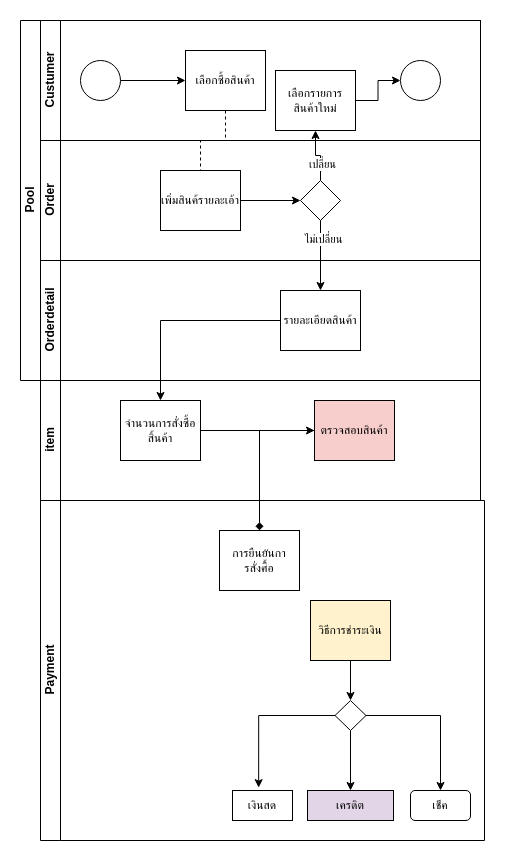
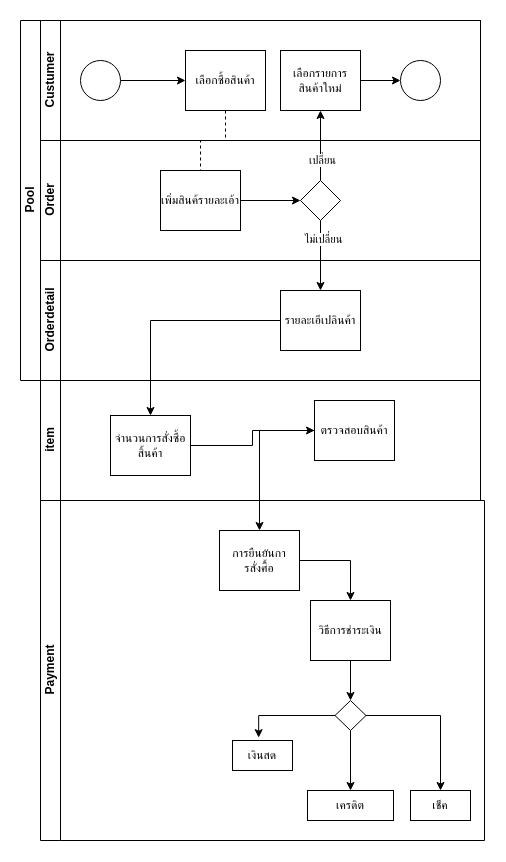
- <mxCell id="13" value="เลือกรายการสินค้าใหม่" style="rounded=0;whiteSpace=wrap;html=1;fontFamily=Helvetica;fontSize=12;fontColor=#000000;align=center;" parent="8" vertex="1"><mxGeometry x="235" y="50" width="80" height="60" as="geometry" /></mxCell>
+ <mxCell id="13" value="เลือกรายการสินค้าใหม่" style="rounded=0;whiteSpace=wrap;html=1;fontFamily=Helvetica;fontSize=12;fontColor=#000000;align=center;" parent="8" vertex="1"><mxGeometry x="240" y="30" width="80" height="60" as="geometry" /></mxCell>
- <mxCell id="20" value="รายละเอียดสินค้า" style="rounded=0;whiteSpace=wrap;html=1;fontFamily=Helvetica;fontSize=12;fontColor=#000000;align=center;" parent="19" vertex="1"><mxGeometry x="240" y="30" width="80" height="60" as="geometry" /></mxCell>
+ <mxCell id="20" value="รายละเอีเปลินค้า" style="rounded=0;whiteSpace=wrap;html=1;fontFamily=Helvetica;fontSize=12;fontColor=#000000;align=center;" parent="19" vertex="1"><mxGeometry x="240" y="30" width="80" height="60" as="geometry" /></mxCell>
- <mxCell id="23" value="จำนวนการสั่งซื้อสิ้นค้า" style="rounded=0;whiteSpace=wrap;html=1;fontFamily=Helvetica;fontSize=12;fontColor=#000000;align=center;" vertex="1" parent="21"><mxGeometry x="80" y="20" width="80" height="60" as="geometry" /></mxCell>
+ <mxCell id="23" value="จำนวนการสั่งซื้อสิ้นค้า" style="rounded=0;whiteSpace=wrap;html=1;fontFamily=Helvetica;fontSize=12;fontColor=#000000;align=center;" vertex="1" parent="21"><mxGeometry x="70" y="35" width="80" height="60" as="geometry" /></mxCell>
- <mxCell id="24" value="ตรวจสอบสินค้า" style="rounded=0;whiteSpace=wrap;html=1;fontFamily=Helvetica;fontSize=12;fontColor=#000000;align=center;fillColor=#f8cecc;" vertex="1" parent="21"><mxGeometry x="274" y="20" width="80" height="60" as="geometry" /></mxCell>
+ <mxCell id="24" value="ตรวจสอบสินค้า" style="rounded=0;whiteSpace=wrap;html=1;fontFamily=Helvetica;fontSize=12;fontColor=#000000;align=center;" vertex="1" parent="21"><mxGeometry x="274" y="20" width="80" height="60" as="geometry" /></mxCell>
- <mxCell id="38" value="" style="edgeStyle=orthogonalEdgeStyle;rounded=0;orthogonalLoop=1;jettySize=auto;html=1;endArrow=diamond;" edge="1" parent="1" source="24" target="27"><mxGeometry relative="1" as="geometry" /></mxCell>
+ <mxCell id="38" value="" style="edgeStyle=orthogonalEdgeStyle;rounded=0;orthogonalLoop=1;jettySize=auto;html=1;" edge="1" parent="1" source="24" target="27"><mxGeometry relative="1" as="geometry" /></mxCell>
+ <mxCell id="26" value="" style="edgeStyle=orthogonalEdgeStyle;rounded=0;orthogonalLoop=1;jettySize=auto;html=1;" edge="1" parent="25" source="27" target="28"><mxGeometry relative="1" as="geometry" /></mxCell>
- <mxCell id="28" value="วิธีการชำระเงิน" style="rounded=0;whiteSpace=wrap;html=1;fontFamily=Helvetica;fontSize=12;fontColor=#000000;align=center;fillColor=#fff2cc;" vertex="1" parent="25"><mxGeometry x="270" y="100" width="80" height="60" as="geometry" /></mxCell>
+ <mxCell id="28" value="วิธีการชำระเงิน" style="rounded=0;whiteSpace=wrap;html=1;fontFamily=Helvetica;fontSize=12;fontColor=#000000;align=center;" vertex="1" parent="25"><mxGeometry x="270" y="100" width="80" height="60" as="geometry" /></mxCell>
- <mxCell id="34" value="เงินสด" style="rounded=0;whiteSpace=wrap;html=1;" vertex="1" parent="25"><mxGeometry x="192" y="290" width="60" height="30" as="geometry" /></mxCell>
+ <mxCell id="34" value="เงินสด" style="rounded=0;whiteSpace=wrap;html=1;" vertex="1" parent="25"><mxGeometry x="192" y="240" width="60" height="30" as="geometry" /></mxCell>
- <mxCell id="35" value="เครดิต" style="whiteSpace=wrap;html=1;fontColor=#000000;rounded=0;fillColor=#e1d5e7;" vertex="1" parent="25"><mxGeometry x="267" y="290" width="86" height="30" as="geometry" /></mxCell>
+ <mxCell id="35" value="เครดิต" style="whiteSpace=wrap;html=1;fontColor=#000000;rounded=0;" vertex="1" parent="25"><mxGeometry x="267" y="290" width="86" height="30" as="geometry" /></mxCell>
- <mxCell id="36" value="เช็ค" style="whiteSpace=wrap;html=1;fontColor=#000000;rounded=1;" vertex="1" parent="25"><mxGeometry x="370" y="290" width="60" height="30" as="geometry" /></mxCell>
+ <mxCell id="36" value="เช็ค" style="whiteSpace=wrap;html=1;fontColor=#000000;rounded=0;" vertex="1" parent="25"><mxGeometry x="370" y="290" width="60" height="30" as="geometry" /></mxCell>
